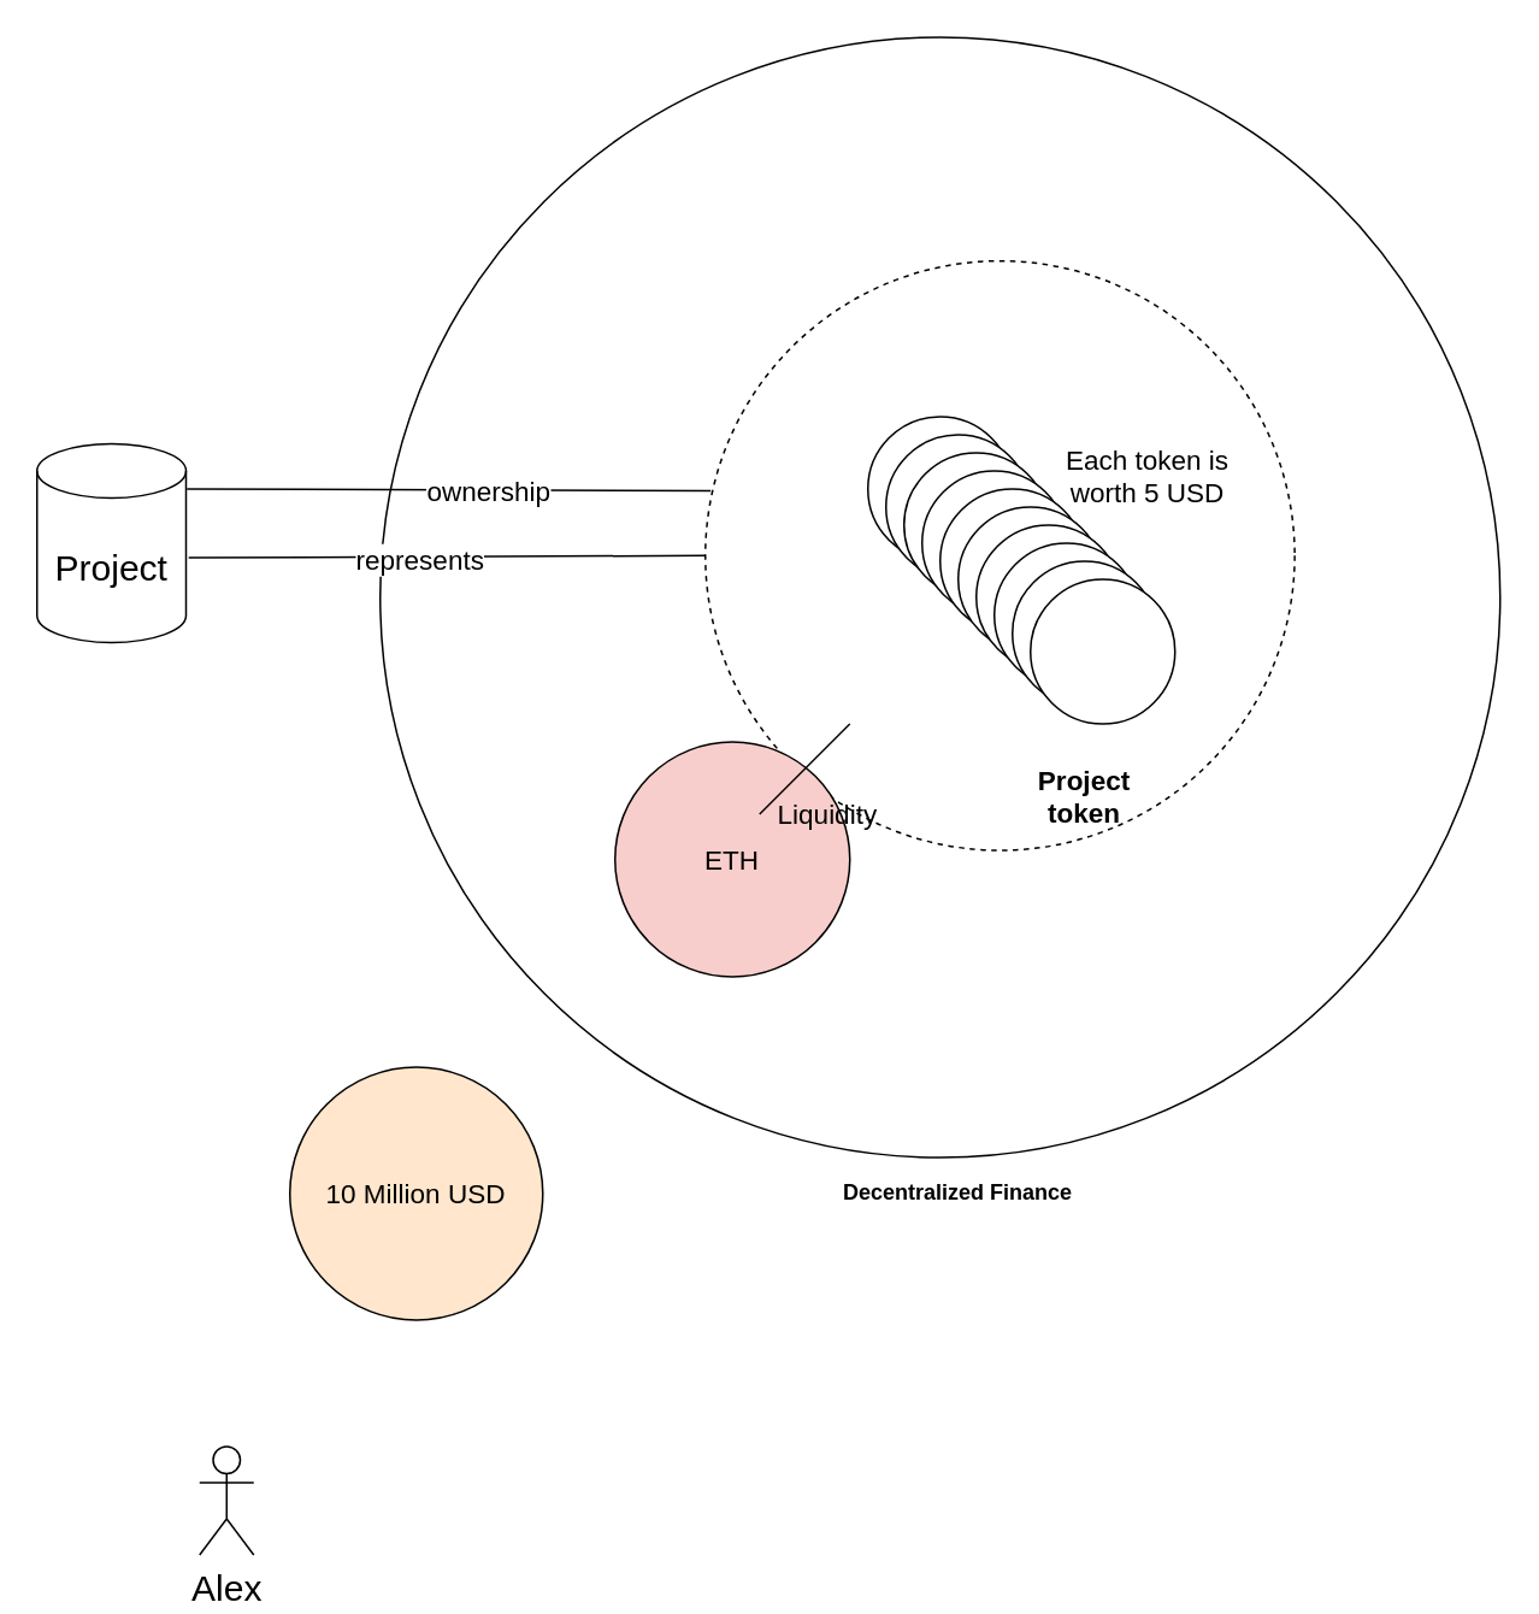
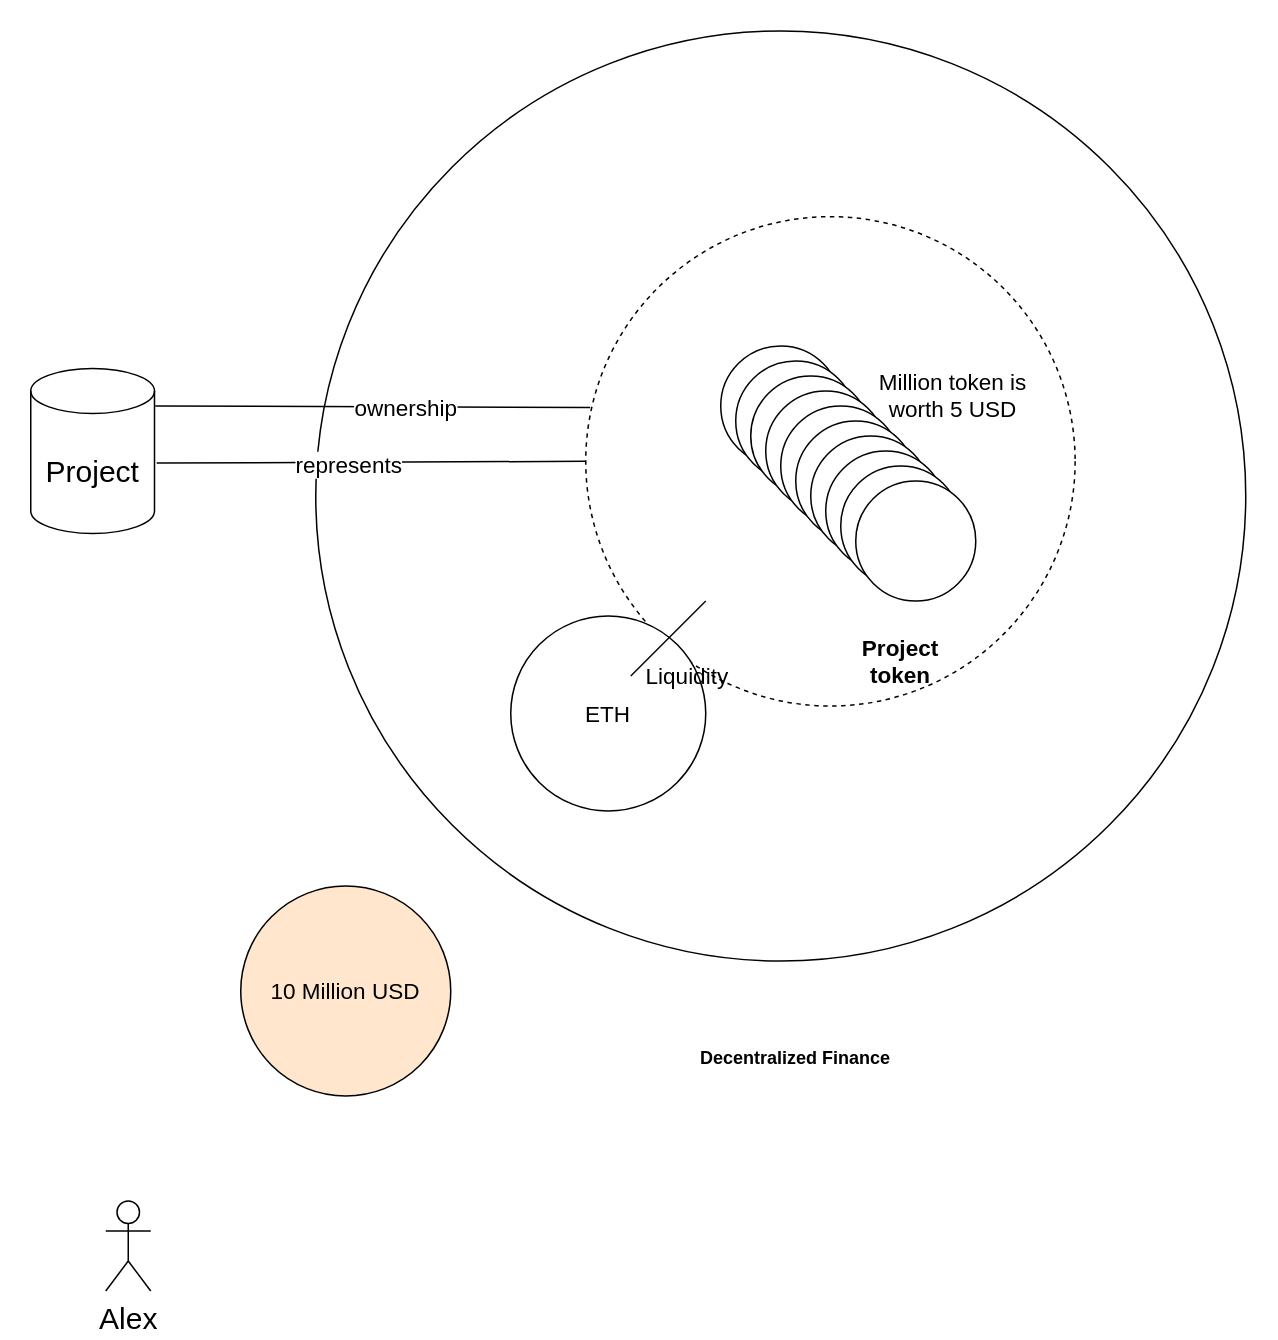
- <mxCell id="22" value="Each token is worth 5 USD" style="text;html=1;strokeColor=none;fillColor=none;align=center;verticalAlign=middle;whiteSpace=wrap;rounded=0;fontSize=15;" vertex="1" parent="1"><mxGeometry x="570" y="230" width="130" height="65" as="geometry" /></mxCell>
+ <mxCell id="22" value="Million token is worth 5 USD" style="text;html=1;strokeColor=none;fillColor=none;align=center;verticalAlign=middle;whiteSpace=wrap;rounded=0;fontSize=15;" vertex="1" parent="1"><mxGeometry x="570" y="230" width="130" height="65" as="geometry" /></mxCell>
- <mxCell id="21" value="ETH" style="ellipse;whiteSpace=wrap;html=1;aspect=fixed;fontSize=15;fillColor=#f8cecc;" vertex="1" parent="1"><mxGeometry x="340" y="410" width="130" height="130" as="geometry" /></mxCell>
+ <mxCell id="21" value="ETH" style="ellipse;whiteSpace=wrap;html=1;aspect=fixed;fontSize=15;" vertex="1" parent="1"><mxGeometry x="340" y="410" width="130" height="130" as="geometry" /></mxCell>
- <mxCell id="26" value="Decentralized Finance" style="text;html=1;strokeColor=none;fillColor=none;align=center;verticalAlign=middle;whiteSpace=wrap;rounded=0;fontStyle=1" vertex="1" parent="1"><mxGeometry x="430" y="650" width="200" height="20" as="geometry" /></mxCell>
+ <mxCell id="26" value="Decentralized Finance" style="text;html=1;strokeColor=none;fillColor=none;align=center;verticalAlign=middle;whiteSpace=wrap;rounded=0;fontStyle=1" vertex="1" parent="1"><mxGeometry x="430" y="695" width="200" height="20" as="geometry" /></mxCell>
- <mxCell id="15" value="Alex" style="shape=umlActor;verticalLabelPosition=bottom;verticalAlign=top;html=1;outlineConnect=0;fontSize=20;" vertex="1" parent="1"><mxGeometry x="110" y="800" width="30" height="60" as="geometry" /></mxCell>
+ <mxCell id="15" value="Alex" style="shape=umlActor;verticalLabelPosition=bottom;verticalAlign=top;html=1;outlineConnect=0;fontSize=20;" vertex="1" parent="1"><mxGeometry x="70" y="800" width="30" height="60" as="geometry" /></mxCell>
